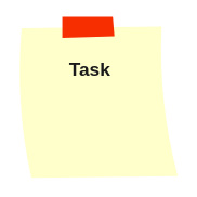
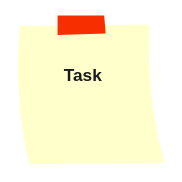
- <mxCell id="3" value="Task" style="text;html=1;align=center;verticalAlign=middle;whiteSpace=wrap;rounded=0;shadow=0;fontColor=#1A1A1A;fontStyle=1;fontSize=23;" vertex="1" parent="1"><mxGeometry x="90" y="75" width="40" height="20" as="geometry" /></mxCell>
+ <mxCell id="3" value="Task" style="text;html=1;align=center;verticalAlign=middle;whiteSpace=wrap;rounded=0;shadow=0;fontColor=#1A1A1A;fontStyle=1;fontSize=23;" vertex="1" parent="1"><mxGeometry x="90" y="90" width="40" height="20" as="geometry" /></mxCell>
